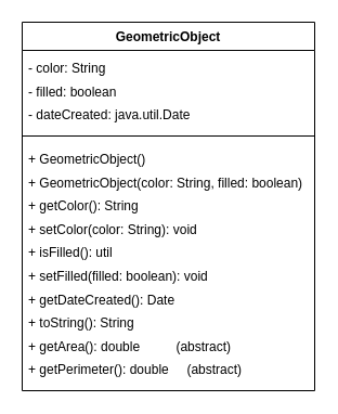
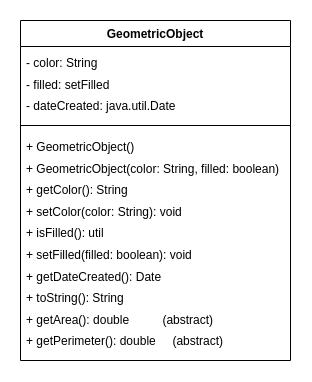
- <mxCell id="3" value="&lt;div style=&quot;line-height: 180%;&quot;&gt;&lt;div&gt;&lt;font&gt;- color: String&lt;/font&gt;&lt;/div&gt;&lt;div&gt;&lt;font&gt;- filled: boolean&lt;/font&gt;&lt;/div&gt;&lt;div&gt;&lt;font&gt;- dateCreated: java.util.Date&lt;/font&gt;&lt;/div&gt;&lt;/div&gt;" style="text;strokeColor=none;fillColor=none;align=left;verticalAlign=top;spacingLeft=4;spacingRight=4;overflow=hidden;rotatable=0;points=[[0,0.5],[1,0.5]];portConstraint=eastwest;whiteSpace=wrap;html=1;" vertex="1" parent="2"><mxGeometry y="26" width="270" height="74" as="geometry" /></mxCell>
+ <mxCell id="3" value="&lt;div style=&quot;line-height: 180%;&quot;&gt;&lt;div&gt;&lt;font&gt;- color: String&lt;/font&gt;&lt;/div&gt;&lt;div&gt;&lt;font&gt;- filled: setFilled&lt;/font&gt;&lt;/div&gt;&lt;div&gt;&lt;font&gt;- dateCreated: java.util.Date&lt;/font&gt;&lt;/div&gt;&lt;/div&gt;" style="text;strokeColor=none;fillColor=none;align=left;verticalAlign=top;spacingLeft=4;spacingRight=4;overflow=hidden;rotatable=0;points=[[0,0.5],[1,0.5]];portConstraint=eastwest;whiteSpace=wrap;html=1;" vertex="1" parent="2"><mxGeometry y="26" width="270" height="74" as="geometry" /></mxCell>
